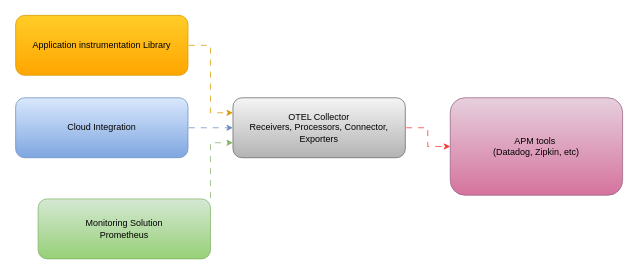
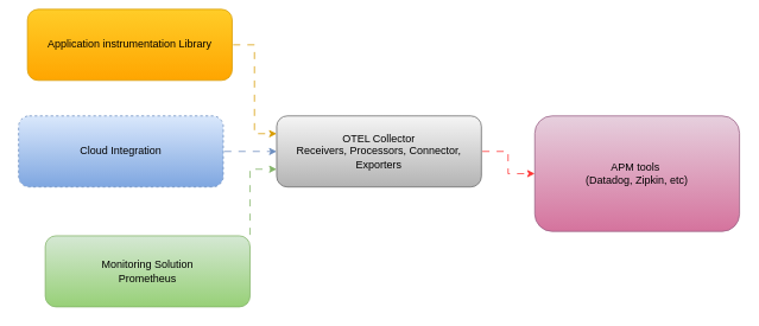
- <mxCell id="3" value="Application instrumentation Library" style="rounded=1;whiteSpace=wrap;html=1;fillColor=#ffcd28;gradientColor=#ffa500;strokeColor=#d79b00;" vertex="1" parent="1"><mxGeometry x="20" y="20" width="230" height="80" as="geometry" /></mxCell>
+ <mxCell id="3" value="Application instrumentation Library" style="rounded=1;whiteSpace=wrap;html=1;fillColor=#ffcd28;gradientColor=#ffa500;strokeColor=#d79b00;" vertex="1" parent="1"><mxGeometry x="30" y="10" width="230" height="80" as="geometry" /></mxCell>
- <mxCell id="5" value="Cloud Integration" style="rounded=1;whiteSpace=wrap;html=1;fillColor=#dae8fc;gradientColor=#7ea6e0;strokeColor=#6c8ebf;" vertex="1" parent="1"><mxGeometry x="20" y="130" width="230" height="80" as="geometry" /></mxCell>
+ <mxCell id="5" value="Cloud Integration" style="rounded=1;whiteSpace=wrap;html=1;fillColor=#dae8fc;gradientColor=#7ea6e0;strokeColor=#6c8ebf;dashed=1;" vertex="1" parent="1"><mxGeometry x="20" y="130" width="230" height="80" as="geometry" /></mxCell>
